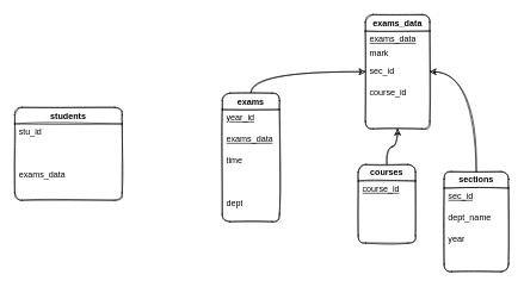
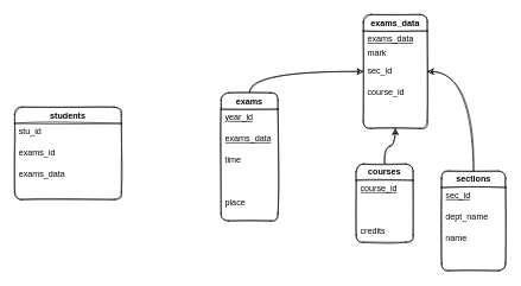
+ <mxCell id="4" value="exams_id" style="text;align=left;verticalAlign=middle;spacingLeft=4;spacingRight=4;overflow=hidden;points=[[0,0.5],[1,0.5]];portConstraint=eastwest;rotatable=0;whiteSpace=wrap;html=1;rounded=1;sketch=1;" parent="2" vertex="1"><mxGeometry y="50" width="80" height="30" as="geometry" /></mxCell>
- <mxCell id="13" value="dept" style="text;align=left;verticalAlign=middle;spacingLeft=4;spacingRight=4;overflow=hidden;points=[[0,0.5],[1,0.5]];portConstraint=eastwest;rotatable=0;whiteSpace=wrap;html=1;rounded=1;sketch=1;" parent="12" vertex="1"><mxGeometry y="140" width="80" height="30" as="geometry" /></mxCell>
+ <mxCell id="13" value="place" style="text;align=left;verticalAlign=middle;spacingLeft=4;spacingRight=4;overflow=hidden;points=[[0,0.5],[1,0.5]];portConstraint=eastwest;rotatable=0;whiteSpace=wrap;html=1;rounded=1;sketch=1;" parent="12" vertex="1"><mxGeometry y="140" width="80" height="30" as="geometry" /></mxCell>
+ <mxCell id="19" value="credits" style="text;align=left;verticalAlign=middle;spacingLeft=4;spacingRight=4;overflow=hidden;points=[[0,0.5],[1,0.5]];portConstraint=eastwest;rotatable=0;whiteSpace=wrap;html=1;rounded=1;sketch=1;" parent="18" vertex="1"><mxGeometry y="80" width="80" height="30" as="geometry" /></mxCell>
- <mxCell id="9" value="year" style="text;align=left;verticalAlign=middle;spacingLeft=4;spacingRight=4;overflow=hidden;points=[[0,0.5],[1,0.5]];portConstraint=eastwest;rotatable=0;whiteSpace=wrap;html=1;rounded=1;sketch=1;" parent="7" vertex="1"><mxGeometry y="80" width="80" height="30" as="geometry" /></mxCell>
+ <mxCell id="9" value="name" style="text;align=left;verticalAlign=middle;spacingLeft=4;spacingRight=4;overflow=hidden;points=[[0,0.5],[1,0.5]];portConstraint=eastwest;rotatable=0;whiteSpace=wrap;html=1;rounded=1;sketch=1;" parent="7" vertex="1"><mxGeometry y="80" width="80" height="30" as="geometry" /></mxCell>
